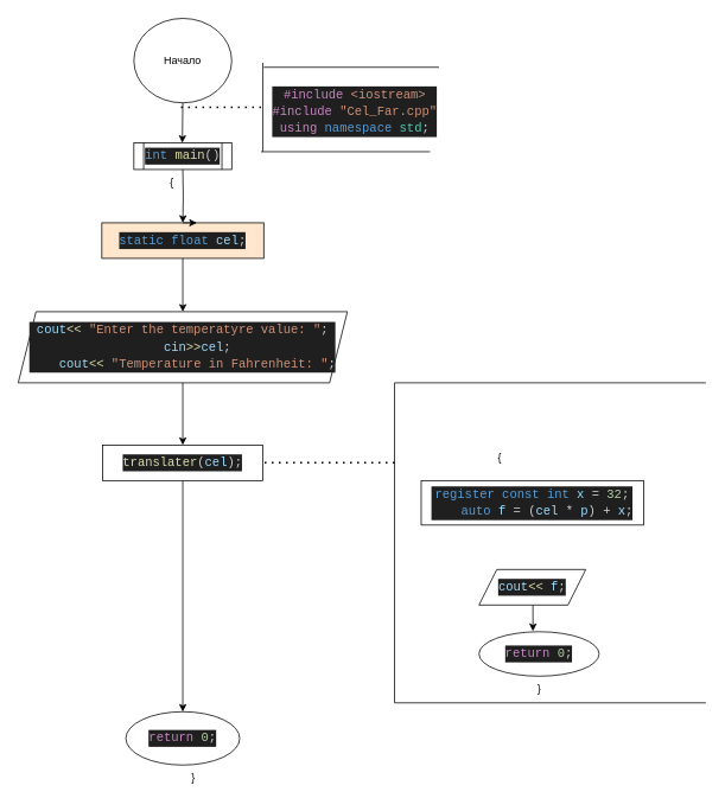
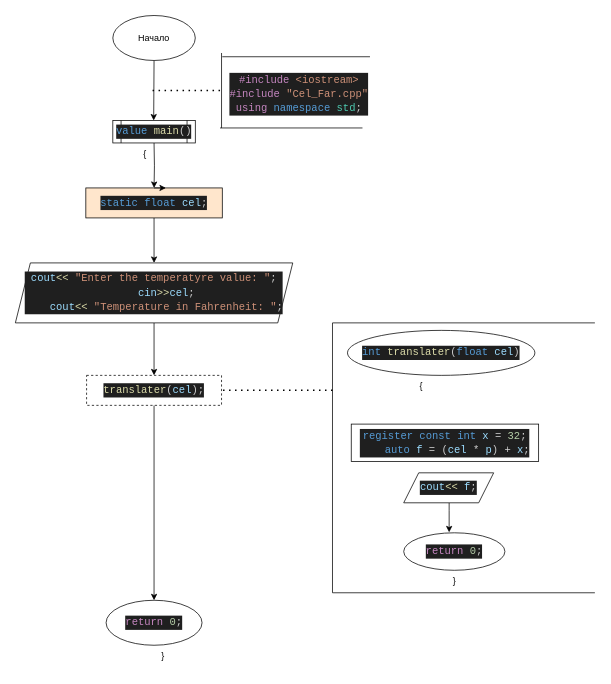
- <mxCell id="26" value="Начало" style="ellipse;whiteSpace=wrap;html=1;" vertex="1" parent="1"><mxGeometry x="150" y="20" width="110" height="95" as="geometry" /></mxCell>
+ <mxCell id="26" value="Начало" style="ellipse;whiteSpace=wrap;html=1;" vertex="1" parent="1"><mxGeometry x="150" y="20" width="110" height="60" as="geometry" /></mxCell>
- <mxCell id="25" value="&lt;div style=&quot;color: rgb(204, 204, 204); background-color: rgb(31, 31, 31); font-family: Consolas, &amp;quot;Courier New&amp;quot;, monospace; font-size: 14px; line-height: 19px; white-space: pre;&quot;&gt;&lt;span style=&quot;color: #569cd6;&quot;&gt;int&lt;/span&gt; &lt;span style=&quot;color: #dcdcaa;&quot;&gt;main&lt;/span&gt;()&lt;/div&gt;" style="shape=process;whiteSpace=wrap;html=1;backgroundOutline=1;" vertex="1" parent="1"><mxGeometry x="150" y="160" width="110" height="30" as="geometry" /></mxCell>
+ <mxCell id="25" value="&lt;div style=&quot;color: rgb(204, 204, 204); background-color: rgb(31, 31, 31); font-family: Consolas, &amp;quot;Courier New&amp;quot;, monospace; font-size: 14px; line-height: 19px; white-space: pre;&quot;&gt;&lt;span style=&quot;color: #569cd6;&quot;&gt;value&lt;/span&gt; &lt;span style=&quot;color: #dcdcaa;&quot;&gt;main&lt;/span&gt;()&lt;/div&gt;" style="shape=process;whiteSpace=wrap;html=1;backgroundOutline=1;" vertex="1" parent="1"><mxGeometry x="150" y="160" width="110" height="30" as="geometry" /></mxCell>
+ <mxCell id="14" value="&lt;div style=&quot;color: rgb(204, 204, 204); background-color: rgb(31, 31, 31); font-family: Consolas, &amp;quot;Courier New&amp;quot;, monospace; font-size: 14px; line-height: 19px; white-space: pre;&quot;&gt;&lt;span style=&quot;color: #569cd6;&quot;&gt;int&lt;/span&gt; &lt;span style=&quot;color: #dcdcaa;&quot;&gt;translater&lt;/span&gt;(&lt;span style=&quot;color: #569cd6;&quot;&gt;float&lt;/span&gt; &lt;span style=&quot;color: #9cdcfe;&quot;&gt;cel&lt;/span&gt;)&lt;/div&gt;" style="ellipse;whiteSpace=wrap;html=1;" parent="1" vertex="1"><mxGeometry x="463" y="440" width="250" height="60" as="geometry" /></mxCell>
- <mxCell id="11" value="&lt;div style=&quot;color: rgb(204, 204, 204); background-color: rgb(31, 31, 31); font-family: Consolas, &amp;quot;Courier New&amp;quot;, monospace; font-size: 14px; line-height: 19px; white-space: pre;&quot;&gt;&lt;span style=&quot;color: #dcdcaa;&quot;&gt;translater&lt;/span&gt;(&lt;span style=&quot;color: #9cdcfe;&quot;&gt;cel&lt;/span&gt;);&lt;/div&gt;" style="rounded=0;whiteSpace=wrap;html=1;" parent="1" vertex="1"><mxGeometry x="115" y="500" width="180" height="40" as="geometry" /></mxCell>
+ <mxCell id="11" value="&lt;div style=&quot;color: rgb(204, 204, 204); background-color: rgb(31, 31, 31); font-family: Consolas, &amp;quot;Courier New&amp;quot;, monospace; font-size: 14px; line-height: 19px; white-space: pre;&quot;&gt;&lt;span style=&quot;color: #dcdcaa;&quot;&gt;translater&lt;/span&gt;(&lt;span style=&quot;color: #9cdcfe;&quot;&gt;cel&lt;/span&gt;);&lt;/div&gt;" style="rounded=0;whiteSpace=wrap;html=1;dashed=1;" parent="1" vertex="1"><mxGeometry x="115" y="500" width="180" height="40" as="geometry" /></mxCell>
- <mxCell id="16" value="&lt;div style=&quot;color: rgb(204, 204, 204); background-color: rgb(31, 31, 31); font-family: Consolas, &amp;quot;Courier New&amp;quot;, monospace; font-size: 14px; line-height: 19px; white-space: pre;&quot;&gt;&lt;div&gt;&lt;span style=&quot;color: #569cd6;&quot;&gt;register&lt;/span&gt; &lt;span style=&quot;color: #569cd6;&quot;&gt;const&lt;/span&gt; &lt;span style=&quot;color: #569cd6;&quot;&gt;int&lt;/span&gt; &lt;span style=&quot;color: #9cdcfe;&quot;&gt;x&lt;/span&gt; &lt;span style=&quot;color: #d4d4d4;&quot;&gt;=&lt;/span&gt; &lt;span style=&quot;color: #b5cea8;&quot;&gt;32&lt;/span&gt;;&lt;/div&gt;&lt;div&gt;&amp;nbsp; &amp;nbsp; &lt;span style=&quot;color: #569cd6;&quot;&gt;auto&lt;/span&gt; &lt;span style=&quot;color: #9cdcfe;&quot;&gt;f&lt;/span&gt; &lt;span style=&quot;color: #d4d4d4;&quot;&gt;=&lt;/span&gt; (&lt;span style=&quot;color: #9cdcfe;&quot;&gt;cel&lt;/span&gt; &lt;span style=&quot;color: #d4d4d4;&quot;&gt;*&lt;/span&gt; &lt;span style=&quot;color: #9cdcfe;&quot;&gt;p&lt;/span&gt;) &lt;span style=&quot;color: #d4d4d4;&quot;&gt;+&lt;/span&gt; &lt;span style=&quot;color: #9cdcfe;&quot;&gt;x&lt;/span&gt;;&lt;/div&gt;&lt;/div&gt;" style="rounded=0;whiteSpace=wrap;html=1;" parent="1" vertex="1"><mxGeometry x="473" y="540" width="250" height="50" as="geometry" /></mxCell>
+ <mxCell id="16" value="&lt;div style=&quot;color: rgb(204, 204, 204); background-color: rgb(31, 31, 31); font-family: Consolas, &amp;quot;Courier New&amp;quot;, monospace; font-size: 14px; line-height: 19px; white-space: pre;&quot;&gt;&lt;div&gt;&lt;span style=&quot;color: #569cd6;&quot;&gt;register&lt;/span&gt; &lt;span style=&quot;color: #569cd6;&quot;&gt;const&lt;/span&gt; &lt;span style=&quot;color: #569cd6;&quot;&gt;int&lt;/span&gt; &lt;span style=&quot;color: #9cdcfe;&quot;&gt;x&lt;/span&gt; &lt;span style=&quot;color: #d4d4d4;&quot;&gt;=&lt;/span&gt; &lt;span style=&quot;color: #b5cea8;&quot;&gt;32&lt;/span&gt;;&lt;/div&gt;&lt;div&gt;&amp;nbsp; &amp;nbsp; &lt;span style=&quot;color: #569cd6;&quot;&gt;auto&lt;/span&gt; &lt;span style=&quot;color: #9cdcfe;&quot;&gt;f&lt;/span&gt; &lt;span style=&quot;color: #d4d4d4;&quot;&gt;=&lt;/span&gt; (&lt;span style=&quot;color: #9cdcfe;&quot;&gt;cel&lt;/span&gt; &lt;span style=&quot;color: #d4d4d4;&quot;&gt;*&lt;/span&gt; &lt;span style=&quot;color: #9cdcfe;&quot;&gt;p&lt;/span&gt;) &lt;span style=&quot;color: #d4d4d4;&quot;&gt;+&lt;/span&gt; &lt;span style=&quot;color: #9cdcfe;&quot;&gt;x&lt;/span&gt;;&lt;/div&gt;&lt;/div&gt;" style="rounded=0;whiteSpace=wrap;html=1;" parent="1" vertex="1"><mxGeometry x="468" y="565" width="250" height="50" as="geometry" /></mxCell>
- <mxCell id="19" value="&lt;div style=&quot;color: rgb(204, 204, 204); background-color: rgb(31, 31, 31); font-family: Consolas, &amp;quot;Courier New&amp;quot;, monospace; font-size: 14px; line-height: 19px; white-space: pre;&quot;&gt;&lt;span style=&quot;color: #9cdcfe;&quot;&gt;cout&lt;/span&gt;&lt;span style=&quot;color: #dcdcaa;&quot;&gt;&amp;lt;&amp;lt;&lt;/span&gt; &lt;span style=&quot;color: #9cdcfe;&quot;&gt;f&lt;/span&gt;;&lt;/div&gt;" style="shape=parallelogram;perimeter=parallelogramPerimeter;whiteSpace=wrap;html=1;fixedSize=1;" parent="1" vertex="1"><mxGeometry x="538" y="640" width="120" height="40" as="geometry" /></mxCell>
+ <mxCell id="19" value="&lt;div style=&quot;color: rgb(204, 204, 204); background-color: rgb(31, 31, 31); font-family: Consolas, &amp;quot;Courier New&amp;quot;, monospace; font-size: 14px; line-height: 19px; white-space: pre;&quot;&gt;&lt;span style=&quot;color: #9cdcfe;&quot;&gt;cout&lt;/span&gt;&lt;span style=&quot;color: #dcdcaa;&quot;&gt;&amp;lt;&amp;lt;&lt;/span&gt; &lt;span style=&quot;color: #9cdcfe;&quot;&gt;f&lt;/span&gt;;&lt;/div&gt;" style="shape=parallelogram;perimeter=parallelogramPerimeter;whiteSpace=wrap;html=1;fixedSize=1;" parent="1" vertex="1"><mxGeometry x="538" y="630" width="120" height="40" as="geometry" /></mxCell>
